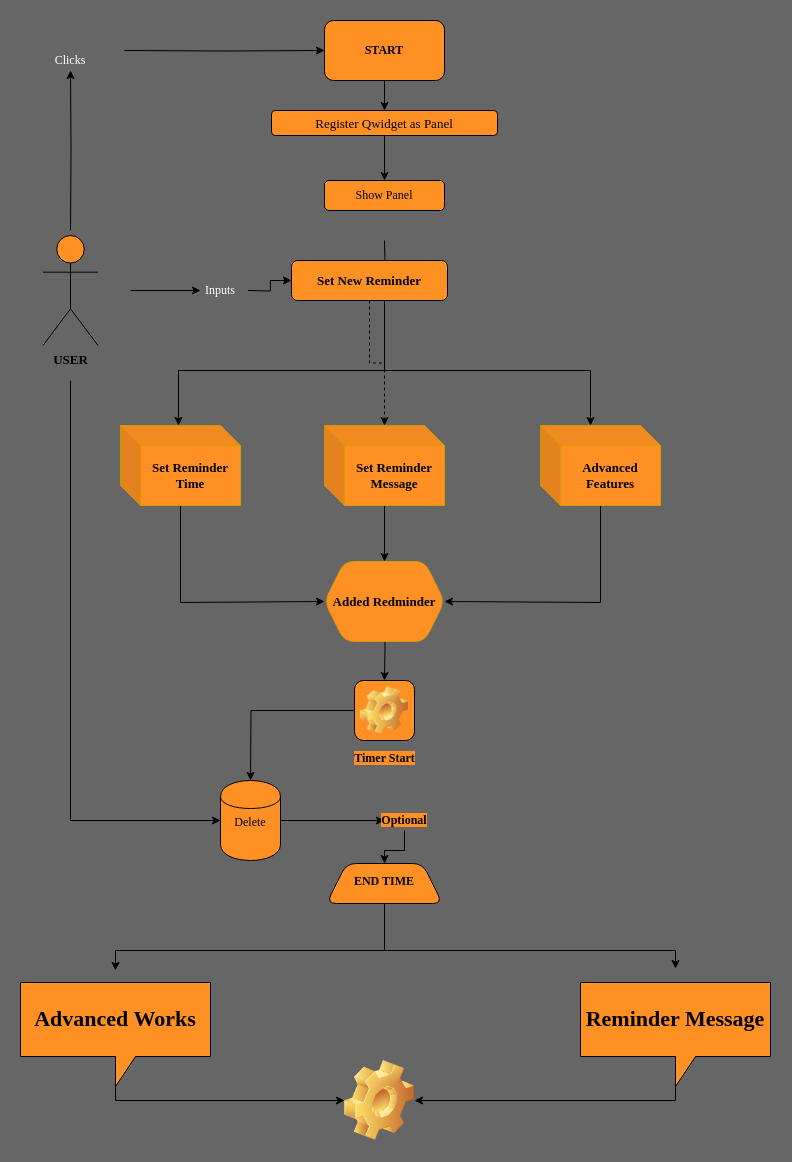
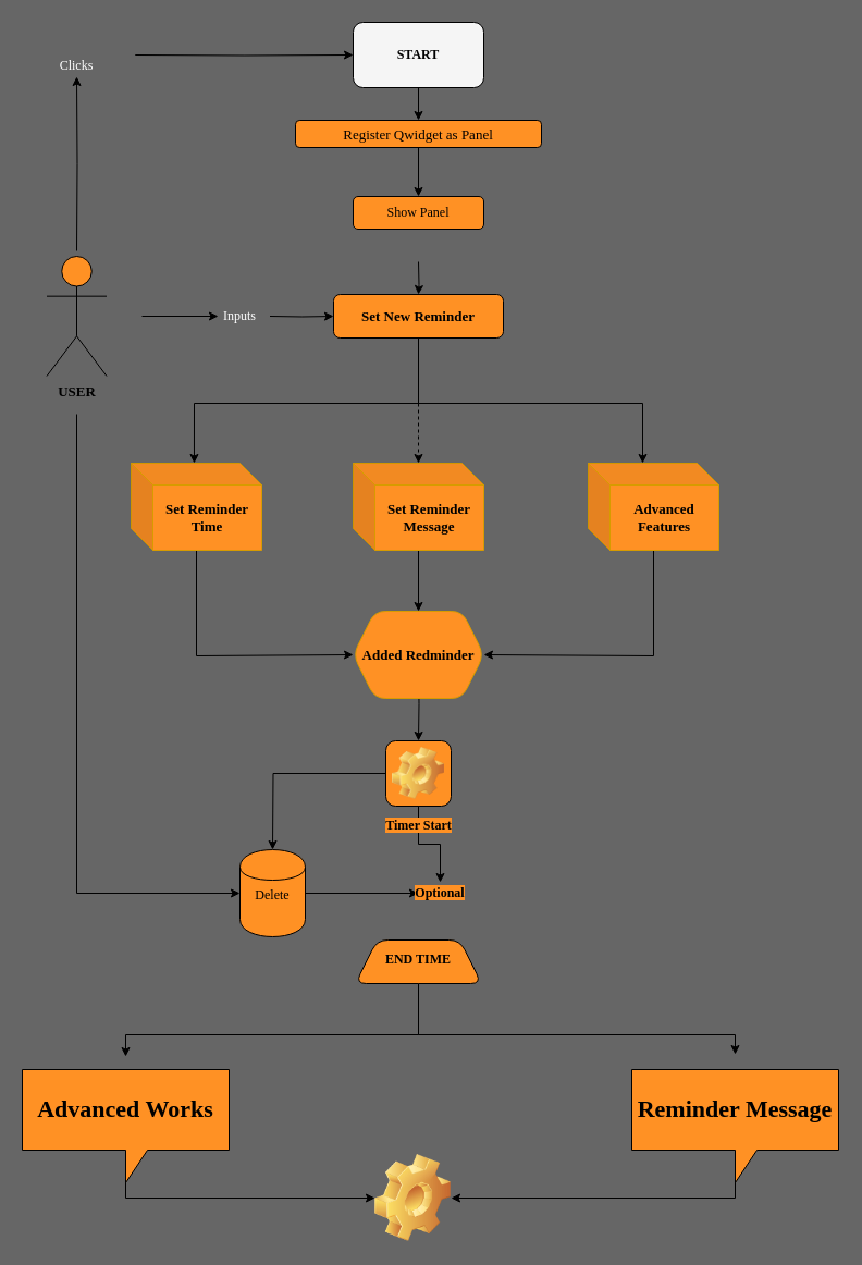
- <mxCell id="3" value="&lt;b&gt;&lt;font face=&quot;Comic Sans MS&quot;&gt;START&lt;/font&gt;&lt;/b&gt;" style="rounded=1;whiteSpace=wrap;html=1;fillColor=#FF9124;align=center;" vertex="1" parent="1"><mxGeometry x="324" y="20" width="120" height="60" as="geometry" /></mxCell>
+ <mxCell id="3" value="&lt;b&gt;&lt;font face=&quot;Comic Sans MS&quot;&gt;START&lt;/font&gt;&lt;/b&gt;" style="rounded=1;whiteSpace=wrap;html=1;fillColor=#f5f5f5;align=center;" vertex="1" parent="1"><mxGeometry x="324" y="20" width="120" height="60" as="geometry" /></mxCell>
- <mxCell id="11" value="&lt;font face=&quot;Comic Sans MS&quot; size=&quot;1&quot;&gt;&lt;b style=&quot;font-size: 13px&quot;&gt;Set New Reminder&lt;/b&gt;&lt;/font&gt;" style="whiteSpace=wrap;html=1;rounded=1;fillColor=#FF9124;" vertex="1" parent="1"><mxGeometry x="291" y="260" width="156" height="40" as="geometry" /></mxCell>
+ <mxCell id="11" value="&lt;font face=&quot;Comic Sans MS&quot; size=&quot;1&quot;&gt;&lt;b style=&quot;font-size: 13px&quot;&gt;Set New Reminder&lt;/b&gt;&lt;/font&gt;" style="whiteSpace=wrap;html=1;rounded=1;fillColor=#FF9124;" vertex="1" parent="1"><mxGeometry x="306" y="270" width="156" height="40" as="geometry" /></mxCell>
+ <mxCell id="29" style="edgeStyle=orthogonalEdgeStyle;rounded=0;orthogonalLoop=1;jettySize=auto;html=1;entryX=0.5;entryY=0;entryDx=0;entryDy=0;" edge="1" parent="1" source="30" target="37"><mxGeometry relative="1" as="geometry" /></mxCell>
- <mxCell id="36" style="edgeStyle=orthogonalEdgeStyle;rounded=0;orthogonalLoop=1;jettySize=auto;html=1;" edge="1" parent="1" source="37" target="35"><mxGeometry relative="1" as="geometry" /></mxCell>
